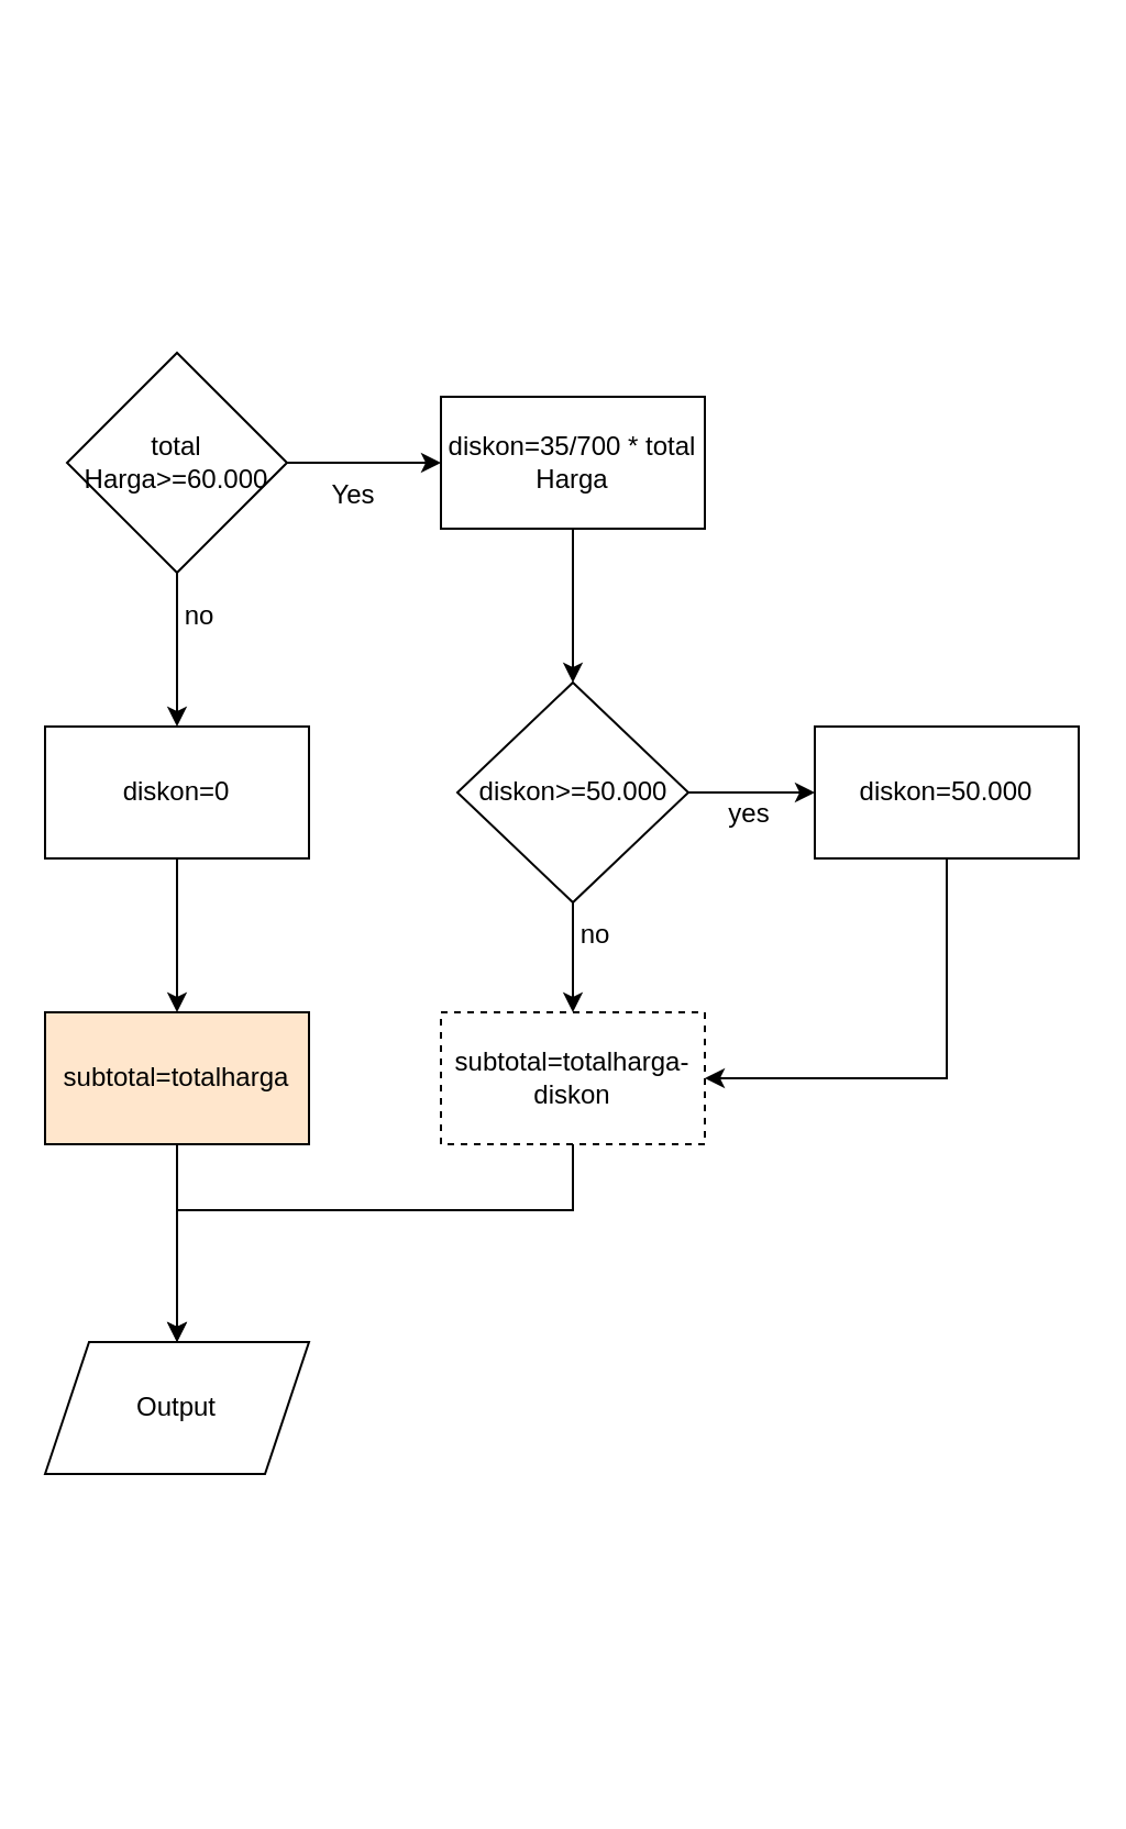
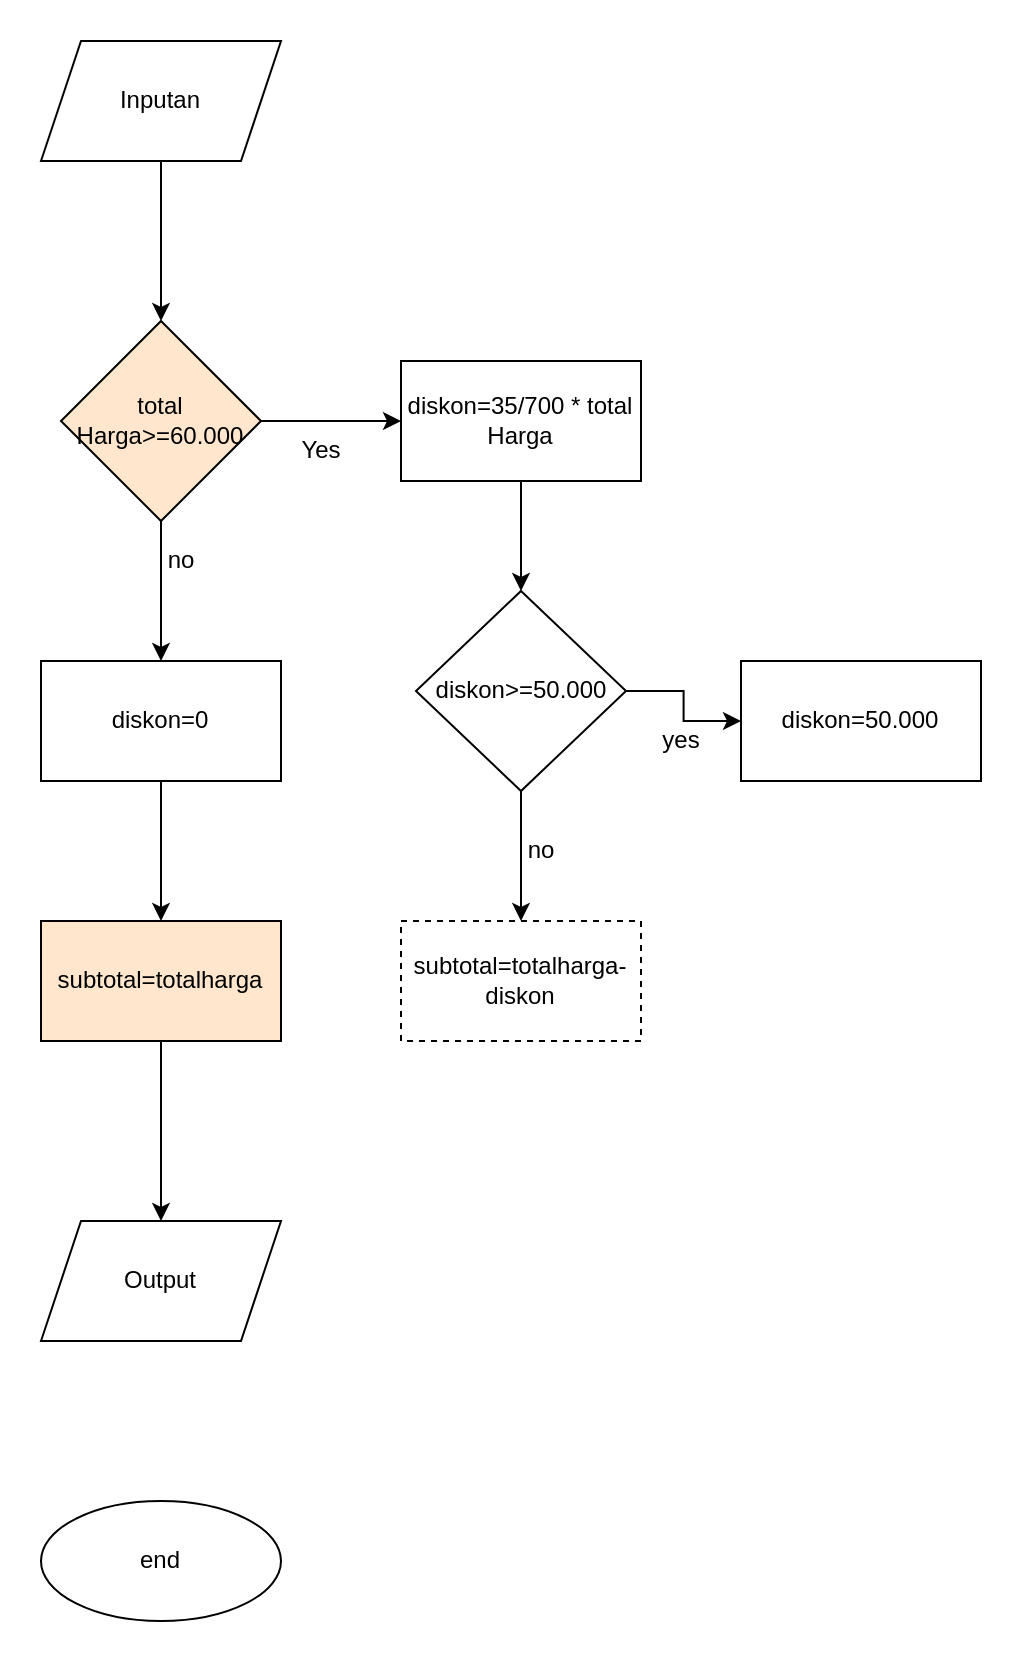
+ <mxCell id="3" value="Inputan" style="shape=parallelogram;perimeter=parallelogramPerimeter;whiteSpace=wrap;html=1;fixedSize=1;" vertex="1" parent="1"><mxGeometry x="20" y="20" width="120" height="60" as="geometry" /></mxCell>
+ <mxCell id="2" value="" style="edgeStyle=orthogonalEdgeStyle;rounded=0;orthogonalLoop=1;jettySize=auto;html=1;" edge="1" parent="1" source="3" target="6"><mxGeometry relative="1" as="geometry" /></mxCell>
- <mxCell id="6" value="total Harga&amp;gt;=60.000" style="rhombus;whiteSpace=wrap;html=1;" vertex="1" parent="1"><mxGeometry x="30" y="160" width="100" height="100" as="geometry" /></mxCell>
+ <mxCell id="6" value="total Harga&amp;gt;=60.000" style="rhombus;whiteSpace=wrap;html=1;fillColor=#ffe6cc;" vertex="1" parent="1"><mxGeometry x="30" y="160" width="100" height="100" as="geometry" /></mxCell>
- <mxCell id="11" value="diskon&amp;gt;=50.000" style="rhombus;whiteSpace=wrap;html=1;" vertex="1" parent="1"><mxGeometry x="207.5" y="310" width="105" height="100" as="geometry" /></mxCell>
+ <mxCell id="11" value="diskon&amp;gt;=50.000" style="rhombus;whiteSpace=wrap;html=1;" vertex="1" parent="1"><mxGeometry x="207.5" y="295" width="105" height="100" as="geometry" /></mxCell>
- <mxCell id="12" style="edgeStyle=orthogonalEdgeStyle;rounded=0;orthogonalLoop=1;jettySize=auto;html=1;entryX=1;entryY=0.5;entryDx=0;entryDy=0;" edge="1" parent="1" source="13" target="21"><mxGeometry relative="1" as="geometry"><Array as="points"><mxPoint x="430" y="490" /></Array></mxGeometry></mxCell>
- <mxCell id="20" style="edgeStyle=orthogonalEdgeStyle;rounded=0;orthogonalLoop=1;jettySize=auto;html=1;entryX=0.5;entryY=0;entryDx=0;entryDy=0;" edge="1" parent="1" source="21" target="24"><mxGeometry relative="1" as="geometry"><Array as="points"><mxPoint x="260" y="550" /><mxPoint x="80" y="550" /></Array></mxGeometry></mxCell>
+ <mxCell id="25" value="end" style="ellipse;whiteSpace=wrap;html=1;" vertex="1" parent="1"><mxGeometry x="20" y="750" width="120" height="60" as="geometry" /></mxCell>
